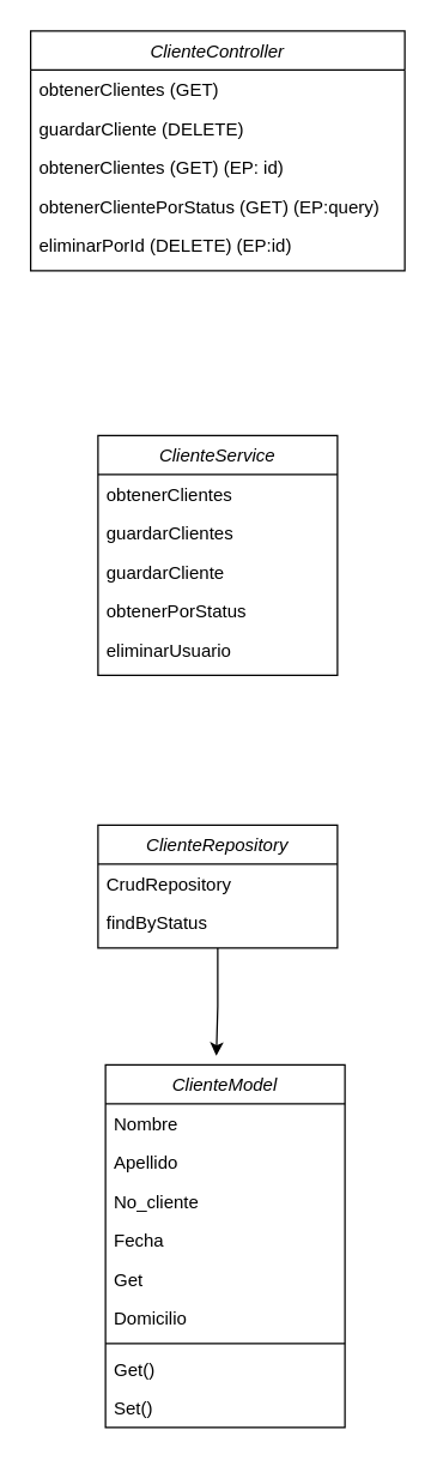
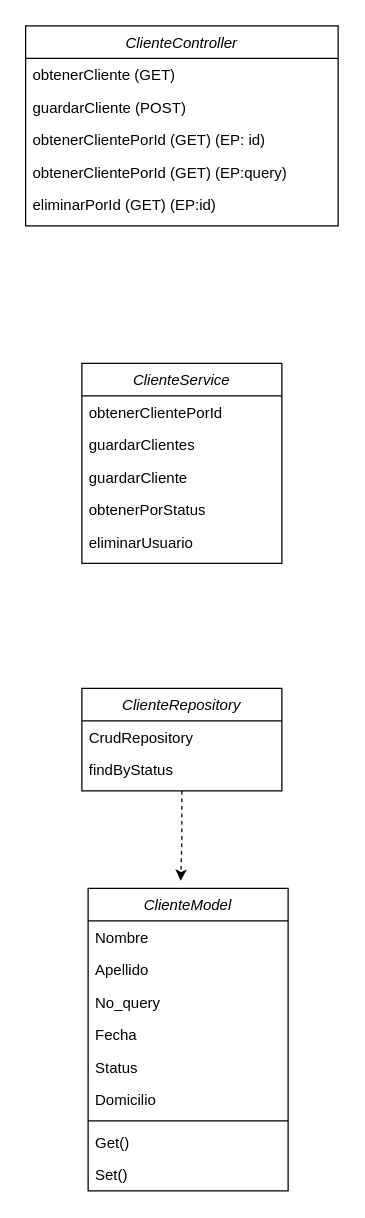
- <mxCell id="19" value="obtenerClientes (GET)" style="text;align=left;verticalAlign=top;spacingLeft=4;spacingRight=4;overflow=hidden;rotatable=0;points=[[0,0.5],[1,0.5]];portConstraint=eastwest;" vertex="1" parent="18"><mxGeometry y="26" width="250" height="26" as="geometry" /></mxCell>
+ <mxCell id="19" value="obtenerCliente (GET)" style="text;align=left;verticalAlign=top;spacingLeft=4;spacingRight=4;overflow=hidden;rotatable=0;points=[[0,0.5],[1,0.5]];portConstraint=eastwest;" vertex="1" parent="18"><mxGeometry y="26" width="250" height="26" as="geometry" /></mxCell>
- <mxCell id="20" value="guardarCliente (DELETE)" style="text;align=left;verticalAlign=top;spacingLeft=4;spacingRight=4;overflow=hidden;rotatable=0;points=[[0,0.5],[1,0.5]];portConstraint=eastwest;rounded=0;shadow=0;html=0;" vertex="1" parent="18"><mxGeometry y="52" width="250" height="26" as="geometry" /></mxCell>
+ <mxCell id="20" value="guardarCliente (POST)" style="text;align=left;verticalAlign=top;spacingLeft=4;spacingRight=4;overflow=hidden;rotatable=0;points=[[0,0.5],[1,0.5]];portConstraint=eastwest;rounded=0;shadow=0;html=0;" vertex="1" parent="18"><mxGeometry y="52" width="250" height="26" as="geometry" /></mxCell>
- <mxCell id="21" value="obtenerClientes (GET) (EP: id)" style="text;align=left;verticalAlign=top;spacingLeft=4;spacingRight=4;overflow=hidden;rotatable=0;points=[[0,0.5],[1,0.5]];portConstraint=eastwest;rounded=0;shadow=0;html=0;" vertex="1" parent="18"><mxGeometry y="78" width="250" height="26" as="geometry" /></mxCell>
+ <mxCell id="21" value="obtenerClientePorId (GET) (EP: id)" style="text;align=left;verticalAlign=top;spacingLeft=4;spacingRight=4;overflow=hidden;rotatable=0;points=[[0,0.5],[1,0.5]];portConstraint=eastwest;rounded=0;shadow=0;html=0;" vertex="1" parent="18"><mxGeometry y="78" width="250" height="26" as="geometry" /></mxCell>
- <mxCell id="22" value="obtenerClientePorStatus (GET) (EP:query)" style="text;align=left;verticalAlign=top;spacingLeft=4;spacingRight=4;overflow=hidden;rotatable=0;points=[[0,0.5],[1,0.5]];portConstraint=eastwest;" vertex="1" parent="18"><mxGeometry y="104" width="250" height="26" as="geometry" /></mxCell>
+ <mxCell id="22" value="obtenerClientePorId (GET) (EP:query)" style="text;align=left;verticalAlign=top;spacingLeft=4;spacingRight=4;overflow=hidden;rotatable=0;points=[[0,0.5],[1,0.5]];portConstraint=eastwest;" vertex="1" parent="18"><mxGeometry y="104" width="250" height="26" as="geometry" /></mxCell>
- <mxCell id="23" value="eliminarPorId (DELETE) (EP:id)" style="text;align=left;verticalAlign=top;spacingLeft=4;spacingRight=4;overflow=hidden;rotatable=0;points=[[0,0.5],[1,0.5]];portConstraint=eastwest;" vertex="1" parent="18"><mxGeometry y="130" width="250" height="26" as="geometry" /></mxCell>
+ <mxCell id="23" value="eliminarPorId (GET) (EP:id)" style="text;align=left;verticalAlign=top;spacingLeft=4;spacingRight=4;overflow=hidden;rotatable=0;points=[[0,0.5],[1,0.5]];portConstraint=eastwest;" vertex="1" parent="18"><mxGeometry y="130" width="250" height="26" as="geometry" /></mxCell>
- <mxCell id="3" value="obtenerClientes" style="text;align=left;verticalAlign=top;spacingLeft=4;spacingRight=4;overflow=hidden;rotatable=0;points=[[0,0.5],[1,0.5]];portConstraint=eastwest;" parent="2" vertex="1"><mxGeometry y="26" width="160" height="26" as="geometry" /></mxCell>
+ <mxCell id="3" value="obtenerClientePorId" style="text;align=left;verticalAlign=top;spacingLeft=4;spacingRight=4;overflow=hidden;rotatable=0;points=[[0,0.5],[1,0.5]];portConstraint=eastwest;" parent="2" vertex="1"><mxGeometry y="26" width="160" height="26" as="geometry" /></mxCell>
- <mxCell id="27" style="edgeStyle=orthogonalEdgeStyle;rounded=0;orthogonalLoop=1;jettySize=auto;html=1;entryX=0.463;entryY=-0.025;entryDx=0;entryDy=0;entryPerimeter=0;" edge="1" parent="1" source="24" target="8"><mxGeometry relative="1" as="geometry" /></mxCell>
+ <mxCell id="27" style="edgeStyle=orthogonalEdgeStyle;rounded=0;orthogonalLoop=1;jettySize=auto;html=1;entryX=0.463;entryY=-0.025;entryDx=0;entryDy=0;entryPerimeter=0;dashed=1;" edge="1" parent="1" source="24" target="8"><mxGeometry relative="1" as="geometry" /></mxCell>
- <mxCell id="11" value="No_cliente&#10; " style="text;align=left;verticalAlign=top;spacingLeft=4;spacingRight=4;overflow=hidden;rotatable=0;points=[[0,0.5],[1,0.5]];portConstraint=eastwest;rounded=0;shadow=0;html=0;" vertex="1" parent="8"><mxGeometry y="78" width="160" height="26" as="geometry" /></mxCell>
+ <mxCell id="11" value="No_query&#10; " style="text;align=left;verticalAlign=top;spacingLeft=4;spacingRight=4;overflow=hidden;rotatable=0;points=[[0,0.5],[1,0.5]];portConstraint=eastwest;rounded=0;shadow=0;html=0;" vertex="1" parent="8"><mxGeometry y="78" width="160" height="26" as="geometry" /></mxCell>
- <mxCell id="13" value="Get" style="text;align=left;verticalAlign=top;spacingLeft=4;spacingRight=4;overflow=hidden;rotatable=0;points=[[0,0.5],[1,0.5]];portConstraint=eastwest;" vertex="1" parent="8"><mxGeometry y="130" width="160" height="26" as="geometry" /></mxCell>
+ <mxCell id="13" value="Status" style="text;align=left;verticalAlign=top;spacingLeft=4;spacingRight=4;overflow=hidden;rotatable=0;points=[[0,0.5],[1,0.5]];portConstraint=eastwest;" vertex="1" parent="8"><mxGeometry y="130" width="160" height="26" as="geometry" /></mxCell>
